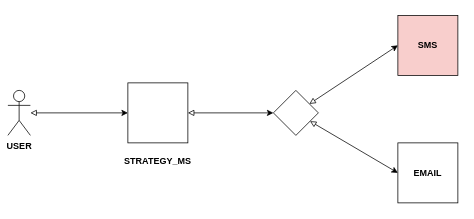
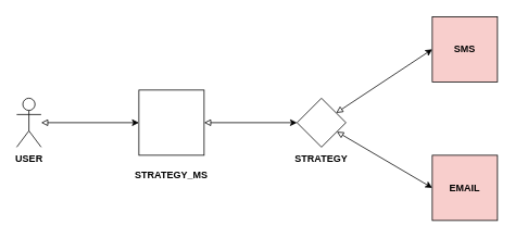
- <mxCell id="5" value="&lt;b&gt;USER&lt;/b&gt;" style="shape=umlActor;verticalLabelPosition=bottom;verticalAlign=top;html=1;outlineConnect=0;" vertex="1" parent="1"><mxGeometry x="10" y="120" width="30" height="60" as="geometry" /></mxCell>
+ <mxCell id="5" value="&lt;b&gt;USER&lt;/b&gt;" style="shape=umlActor;verticalLabelPosition=bottom;verticalAlign=top;html=1;outlineConnect=0;" vertex="1" parent="1"><mxGeometry x="20" y="120" width="30" height="60" as="geometry" /></mxCell>
+ <mxCell id="10" value="STRATEGY" style="text;html=1;strokeColor=none;fillColor=none;align=center;verticalAlign=middle;whiteSpace=wrap;rounded=0;fontStyle=1" vertex="1" parent="1"><mxGeometry x="359" y="180" width="70" height="30" as="geometry" /></mxCell>
- <mxCell id="12" value="&lt;b&gt;EMAIL&lt;/b&gt;" style="whiteSpace=wrap;html=1;aspect=fixed;" vertex="1" parent="1"><mxGeometry x="530" y="190" width="80" height="80" as="geometry" /></mxCell>
+ <mxCell id="12" value="&lt;b&gt;EMAIL&lt;/b&gt;" style="whiteSpace=wrap;html=1;aspect=fixed;fillColor=#f8cecc;" vertex="1" parent="1"><mxGeometry x="530" y="190" width="80" height="80" as="geometry" /></mxCell>
